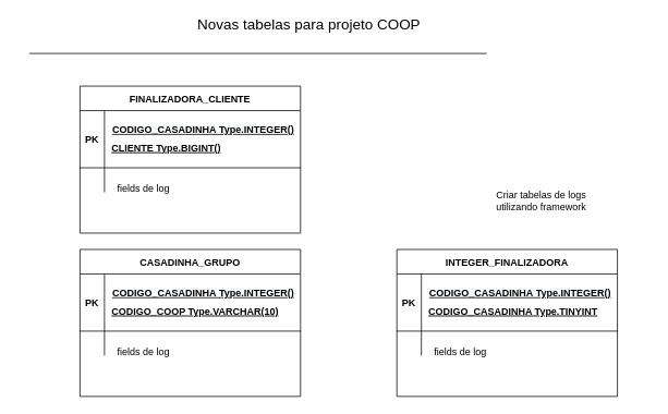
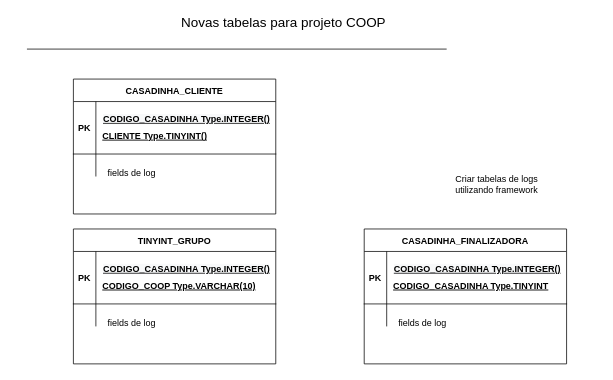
- <mxCell id="2" value="FINALIZADORA_CLIENTE" style="shape=table;startSize=30;container=1;collapsible=1;childLayout=tableLayout;fixedRows=1;rowLines=0;fontStyle=1;align=center;resizeLast=1;" parent="1" vertex="1"><mxGeometry x="97" y="105" width="270" height="180" as="geometry" /></mxCell>
+ <mxCell id="2" value="CASADINHA_CLIENTE" style="shape=table;startSize=30;container=1;collapsible=1;childLayout=tableLayout;fixedRows=1;rowLines=0;fontStyle=1;align=center;resizeLast=1;" parent="1" vertex="1"><mxGeometry x="97" y="105" width="270" height="180" as="geometry" /></mxCell>
- <mxCell id="9" value="CLIENTE Type.BIGINT()" style="shape=partialRectangle;overflow=hidden;connectable=0;fillColor=none;top=0;left=0;bottom=0;right=0;align=left;spacingLeft=6;fontStyle=5;" vertex="1" parent="1"><mxGeometry x="128" y="165" width="240" height="30" as="geometry" /></mxCell>
+ <mxCell id="9" value="CLIENTE Type.TINYINT()" style="shape=partialRectangle;overflow=hidden;connectable=0;fillColor=none;top=0;left=0;bottom=0;right=0;align=left;spacingLeft=6;fontStyle=5;" vertex="1" parent="1"><mxGeometry x="128" y="165" width="240" height="30" as="geometry" /></mxCell>
- <mxCell id="13" value="CASADINHA_GRUPO" style="shape=table;startSize=30;container=1;collapsible=1;childLayout=tableLayout;fixedRows=1;rowLines=0;fontStyle=1;align=center;resizeLast=1;" vertex="1" parent="12"><mxGeometry width="270" height="180" as="geometry" /></mxCell>
+ <mxCell id="13" value="TINYINT_GRUPO" style="shape=table;startSize=30;container=1;collapsible=1;childLayout=tableLayout;fixedRows=1;rowLines=0;fontStyle=1;align=center;resizeLast=1;" vertex="1" parent="12"><mxGeometry width="270" height="180" as="geometry" /></mxCell>
- <mxCell id="24" value="INTEGER_FINALIZADORA" style="shape=table;startSize=30;container=1;collapsible=1;childLayout=tableLayout;fixedRows=1;rowLines=0;fontStyle=1;align=center;resizeLast=1;" vertex="1" parent="23"><mxGeometry width="270" height="180" as="geometry" /></mxCell>
+ <mxCell id="24" value="CASADINHA_FINALIZADORA" style="shape=table;startSize=30;container=1;collapsible=1;childLayout=tableLayout;fixedRows=1;rowLines=0;fontStyle=1;align=center;resizeLast=1;" vertex="1" parent="23"><mxGeometry width="270" height="180" as="geometry" /></mxCell>
